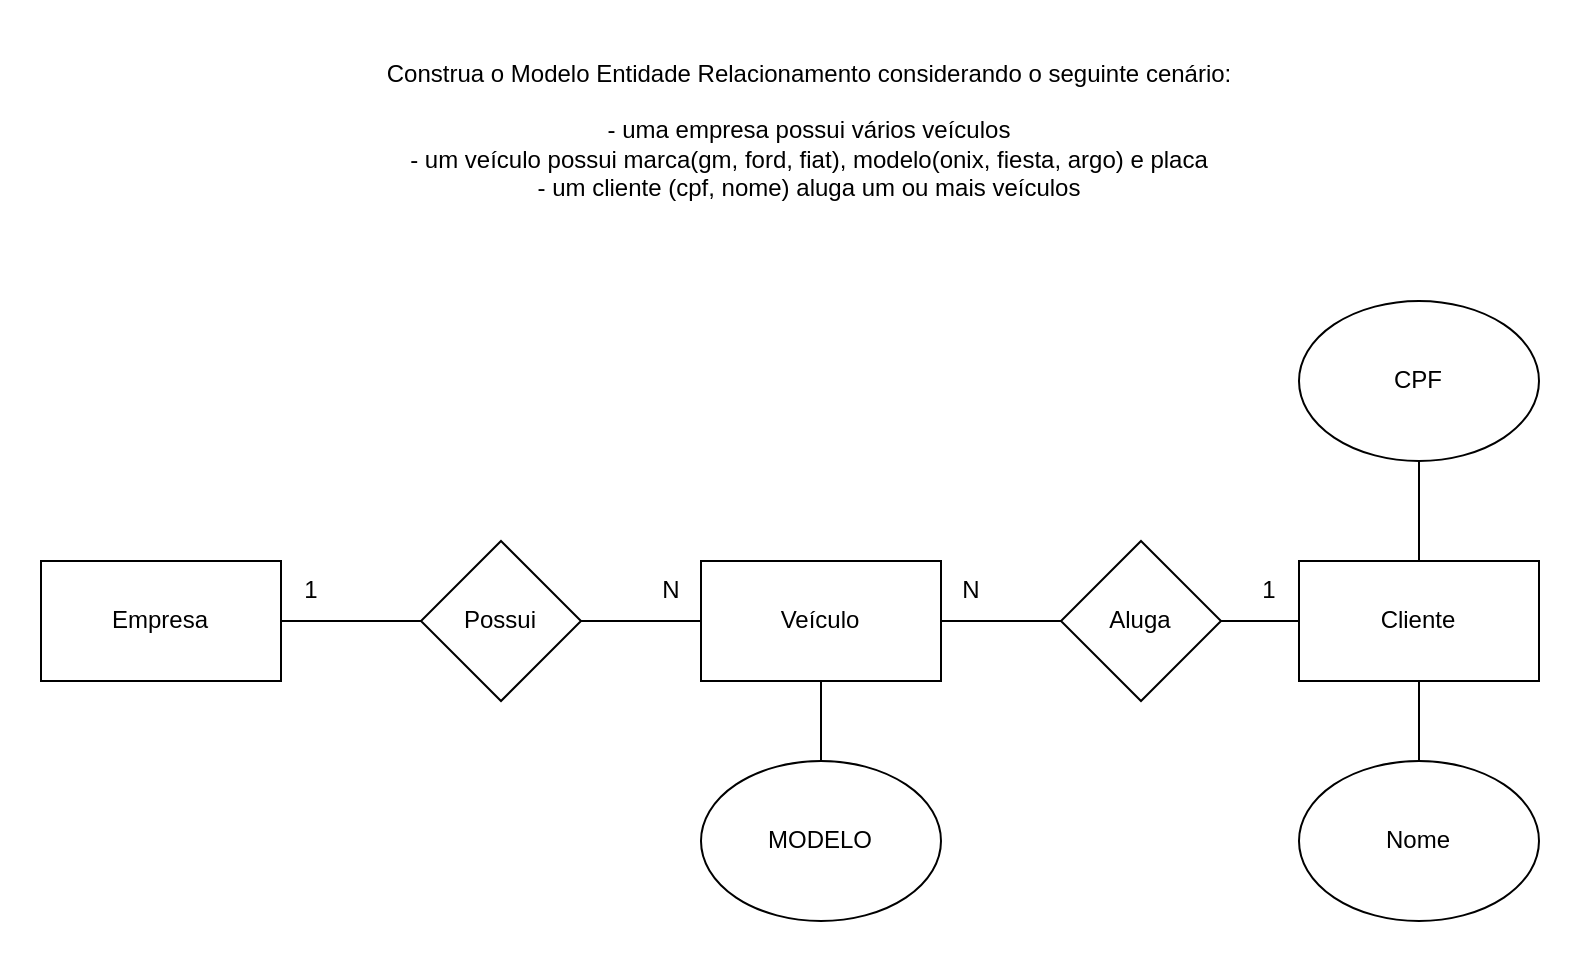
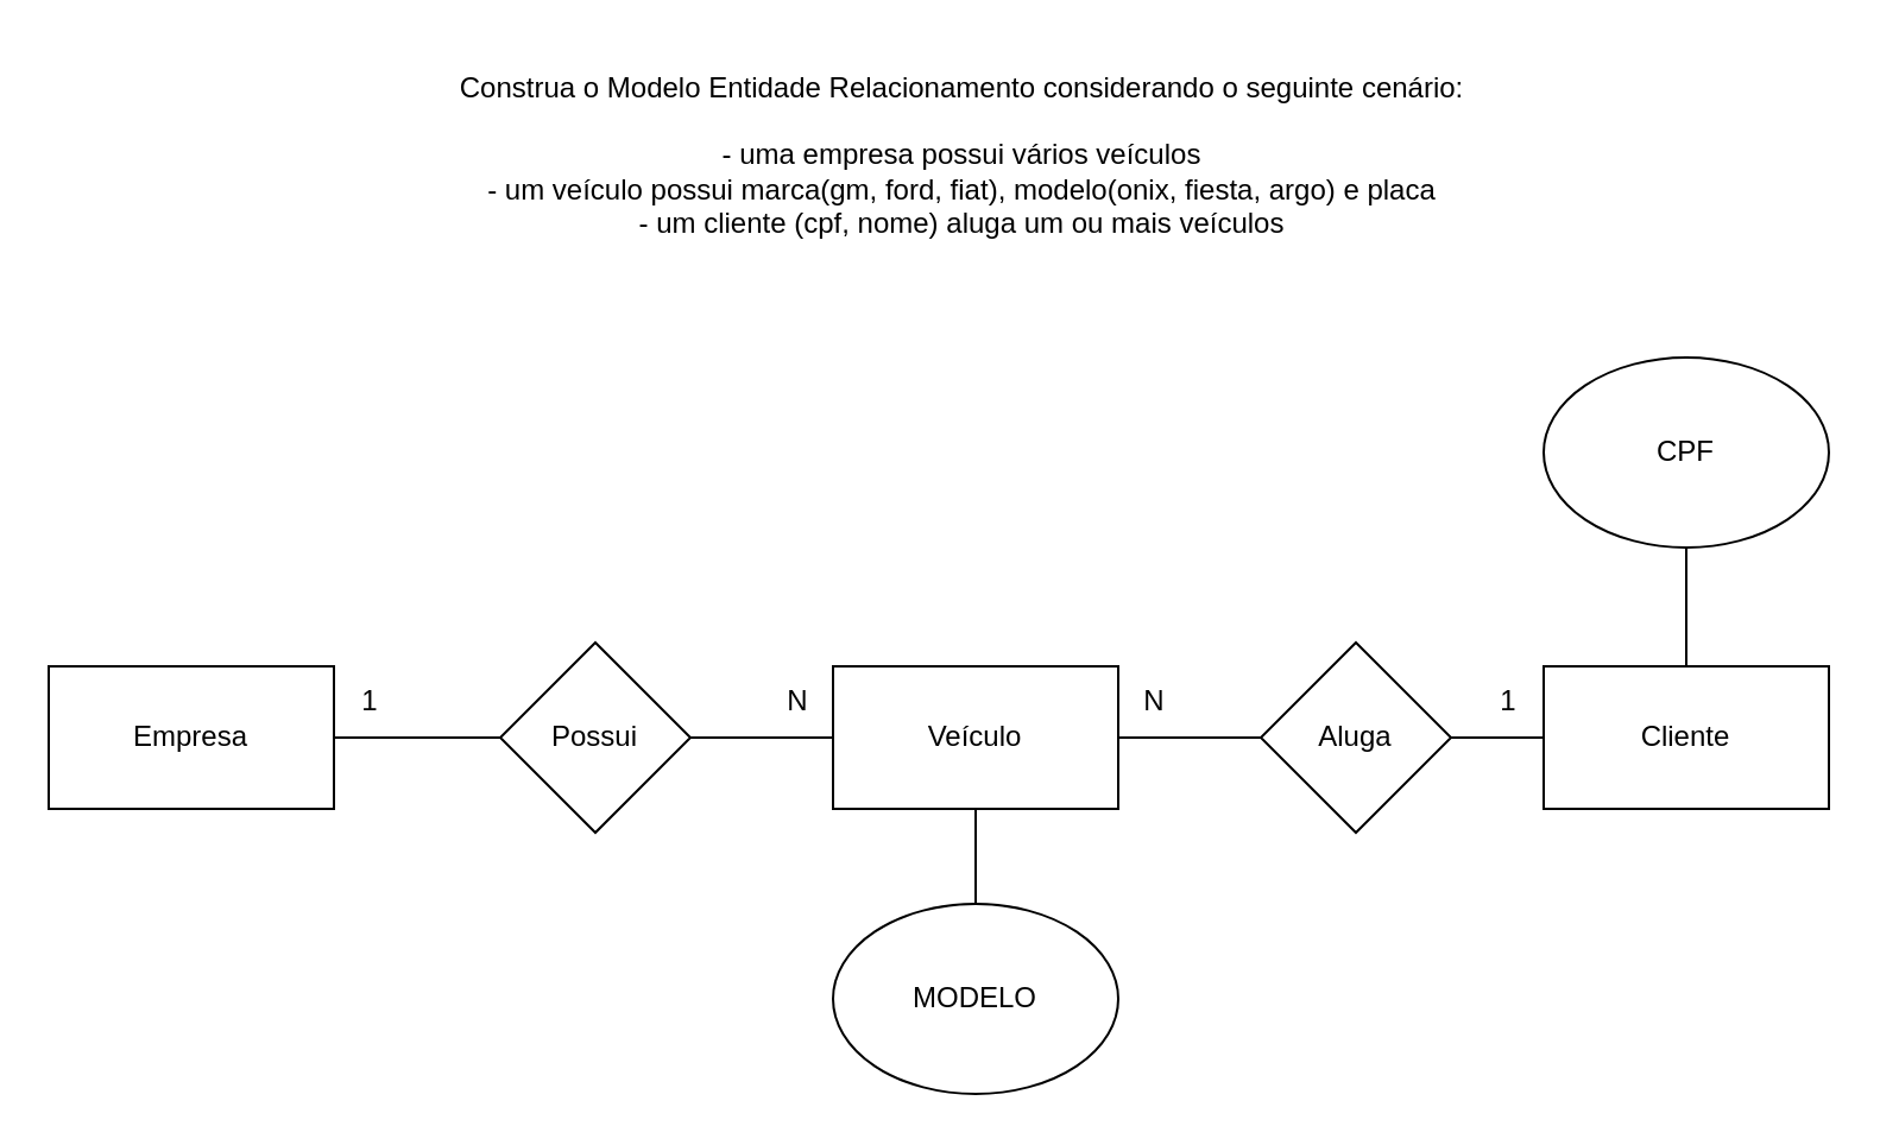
- <mxCell id="13" style="edgeStyle=orthogonalEdgeStyle;rounded=0;orthogonalLoop=1;jettySize=auto;html=1;exitX=0.5;exitY=0;exitDx=0;exitDy=0;entryX=0.5;entryY=1;entryDx=0;entryDy=0;endArrow=none;endFill=0;" edge="1" parent="1" source="14" target="8"><mxGeometry relative="1" as="geometry" /></mxCell>
- <mxCell id="14" value="Nome" style="ellipse;whiteSpace=wrap;html=1;" vertex="1" parent="1"><mxGeometry x="649" y="380" width="120" height="80" as="geometry" /></mxCell>
